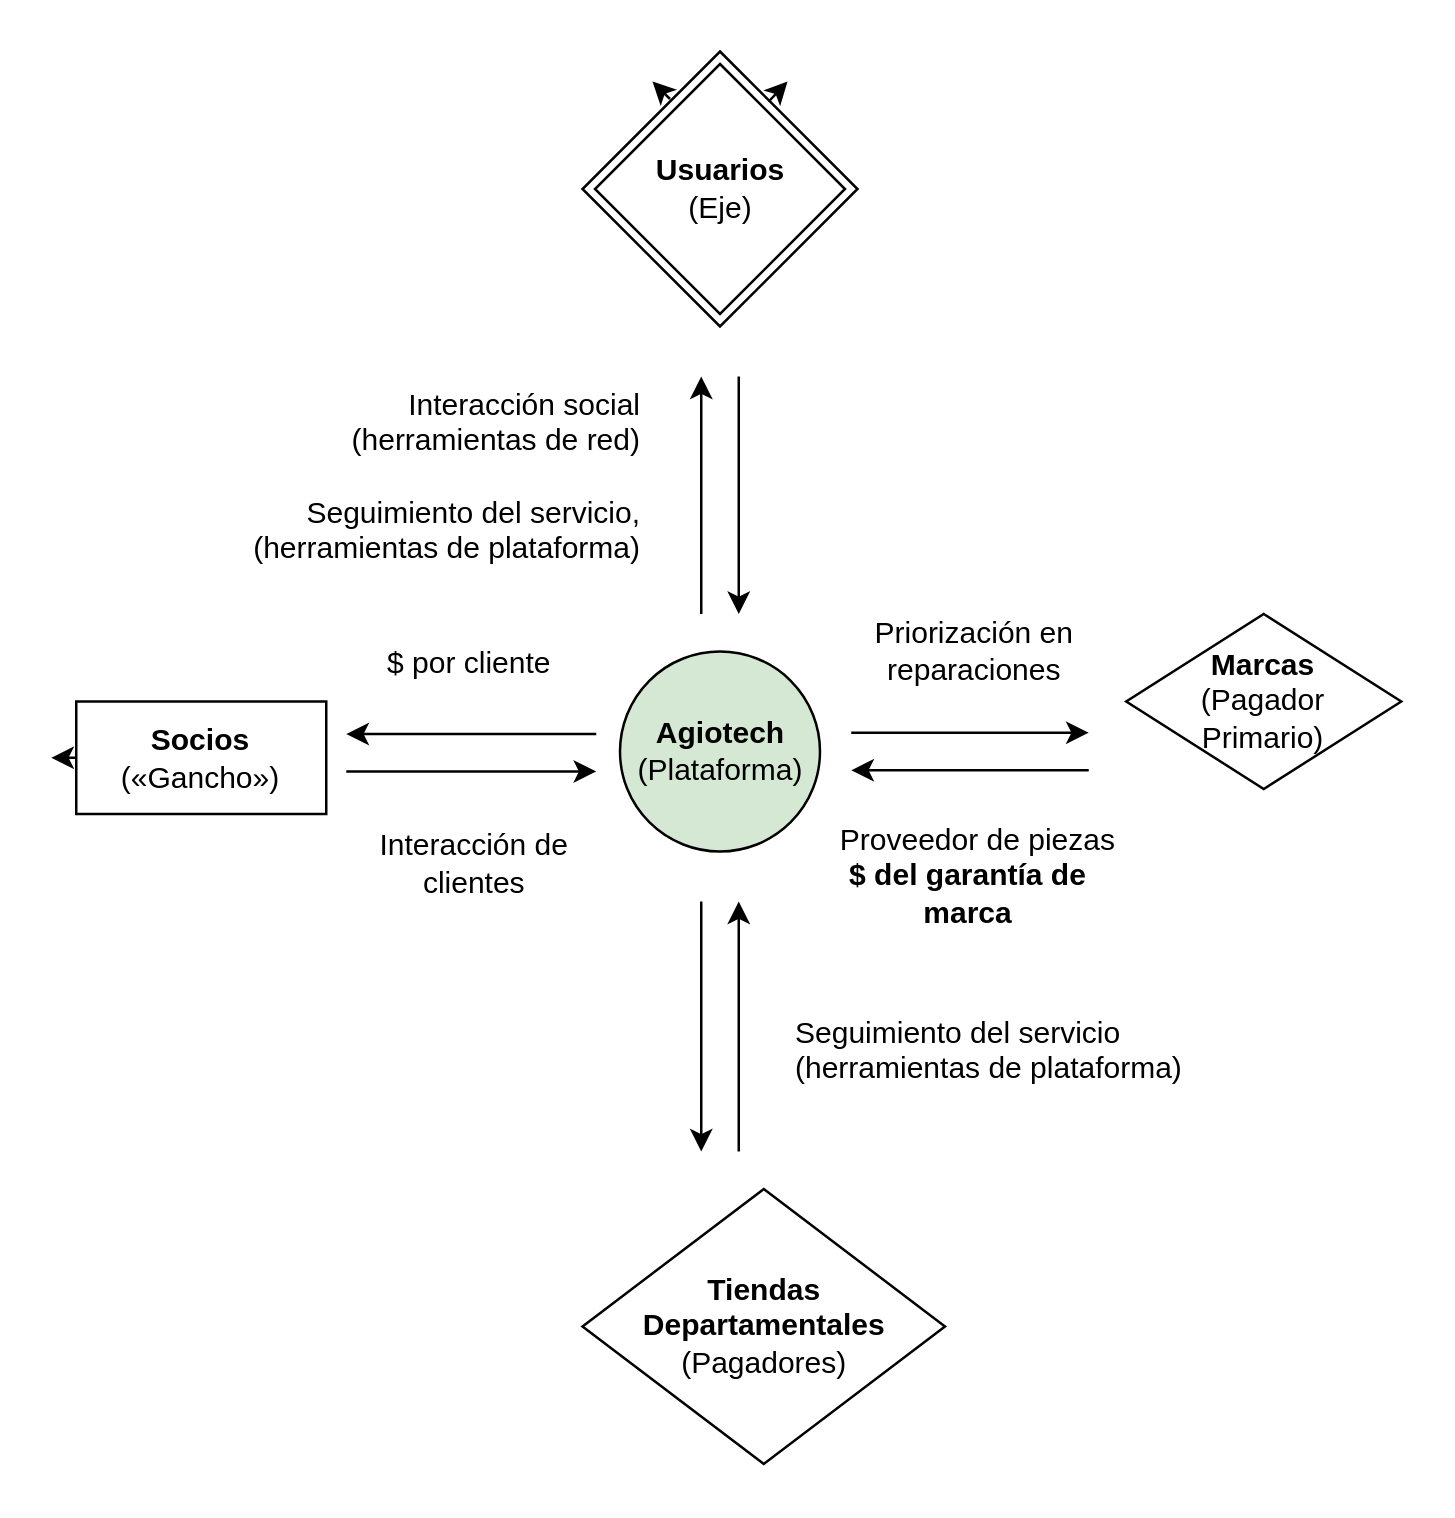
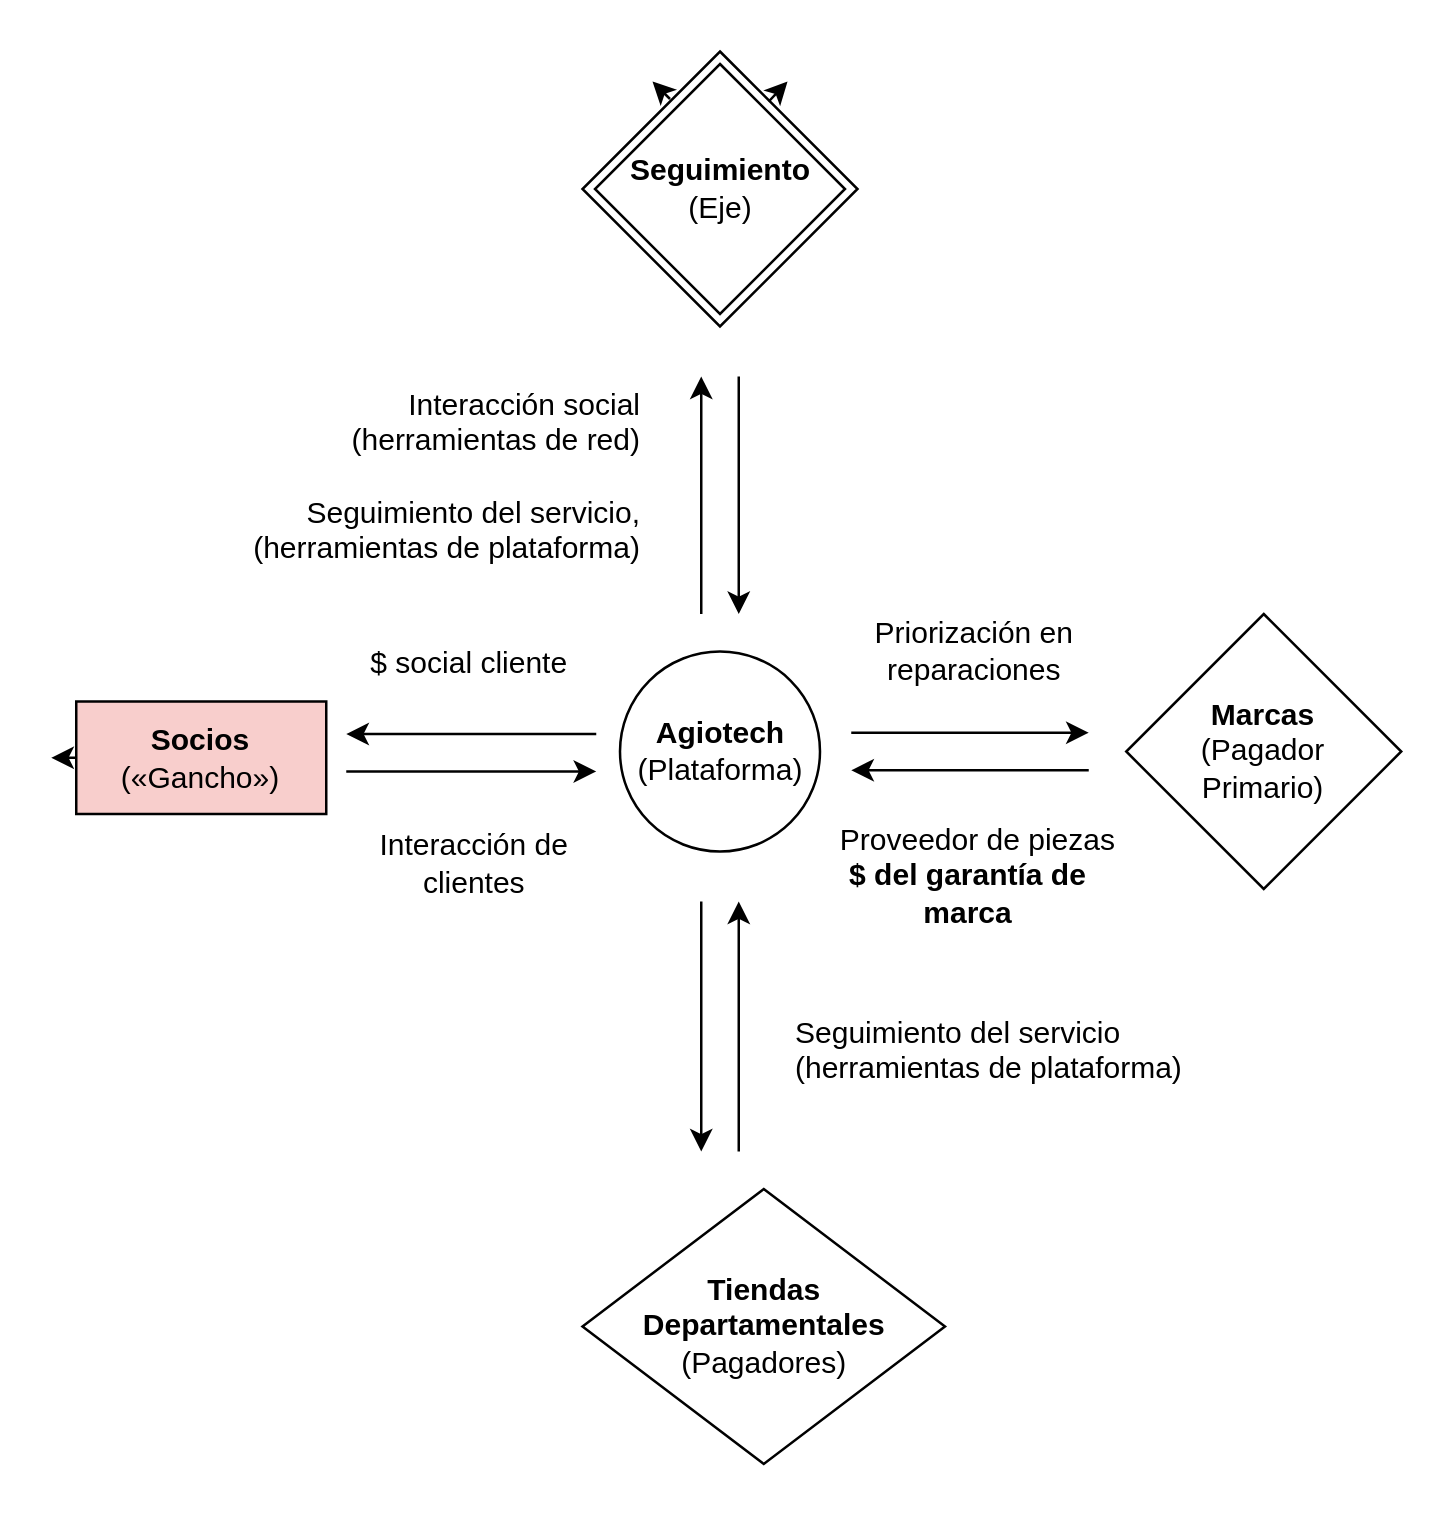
- <mxCell id="8" value="&lt;b&gt;Usuarios&lt;/b&gt;&lt;br&gt;(Eje)" style="rhombus;html=1;spacing=12;perimeterSpacing=0;strokeColor=default;rounded=0;fillStyle=auto;fillColor=none;labelBorderColor=none;whiteSpace=wrap;horizontal=1;" parent="1" vertex="1"><mxGeometry x="232.5" y="20" width="110" height="110" as="geometry" /></mxCell>
+ <mxCell id="8" value="&lt;b&gt;Seguimiento&lt;/b&gt;&lt;br&gt;(Eje)" style="rhombus;html=1;spacing=12;perimeterSpacing=0;strokeColor=default;rounded=0;fillStyle=auto;fillColor=none;labelBorderColor=none;whiteSpace=wrap;horizontal=1;" parent="1" vertex="1"><mxGeometry x="232.5" y="20" width="110" height="110" as="geometry" /></mxCell>
- <mxCell id="25" value="&lt;div style=&quot;&quot;&gt;$ por cliente&lt;/div&gt;" style="text;html=1;align=center;verticalAlign=middle;whiteSpace=wrap;rounded=0;" parent="1" vertex="1"><mxGeometry x="141.25" y="245" width="92.5" height="40" as="geometry" /></mxCell>
+ <mxCell id="25" value="&lt;div style=&quot;&quot;&gt;$ social cliente&lt;/div&gt;" style="text;html=1;align=center;verticalAlign=middle;whiteSpace=wrap;rounded=0;" parent="1" vertex="1"><mxGeometry x="141.25" y="245" width="92.5" height="40" as="geometry" /></mxCell>
- <mxCell id="4" value="&lt;b&gt;Marcas&lt;/b&gt; (Pagador Primario)" style="rhombus;whiteSpace=wrap;html=1;spacing=12;" parent="1" vertex="1"><mxGeometry x="450" y="245" width="110" height="70" as="geometry" /></mxCell>
+ <mxCell id="4" value="&lt;b&gt;Marcas&lt;/b&gt; (Pagador Primario)" style="rhombus;whiteSpace=wrap;html=1;spacing=12;" parent="1" vertex="1"><mxGeometry x="450" y="245" width="110" height="110" as="geometry" /></mxCell>
- <mxCell id="3" value="&lt;b&gt;Agiotech&lt;br&gt;&lt;/b&gt;(Plataforma)" style="ellipse;whiteSpace=wrap;html=1;aspect=fixed;spacing=9;fillColor=#d5e8d4;" parent="1" vertex="1"><mxGeometry x="247.5" y="260" width="80" height="80" as="geometry" /></mxCell>
+ <mxCell id="3" value="&lt;b&gt;Agiotech&lt;br&gt;&lt;/b&gt;(Plataforma)" style="ellipse;whiteSpace=wrap;html=1;aspect=fixed;spacing=9;" parent="1" vertex="1"><mxGeometry x="247.5" y="260" width="80" height="80" as="geometry" /></mxCell>
- <mxCell id="7" value="&lt;b&gt;Socios&lt;/b&gt;&lt;br&gt;(«Gancho»)" style="rounded=0;whiteSpace=wrap;html=1;spacing=9;" parent="1" vertex="1"><mxGeometry x="30" y="280" width="100" height="45" as="geometry" /></mxCell>
+ <mxCell id="7" value="&lt;b&gt;Socios&lt;/b&gt;&lt;br&gt;(«Gancho»)" style="rounded=0;whiteSpace=wrap;html=1;spacing=9;fillColor=#f8cecc;" parent="1" vertex="1"><mxGeometry x="30" y="280" width="100" height="45" as="geometry" /></mxCell>
